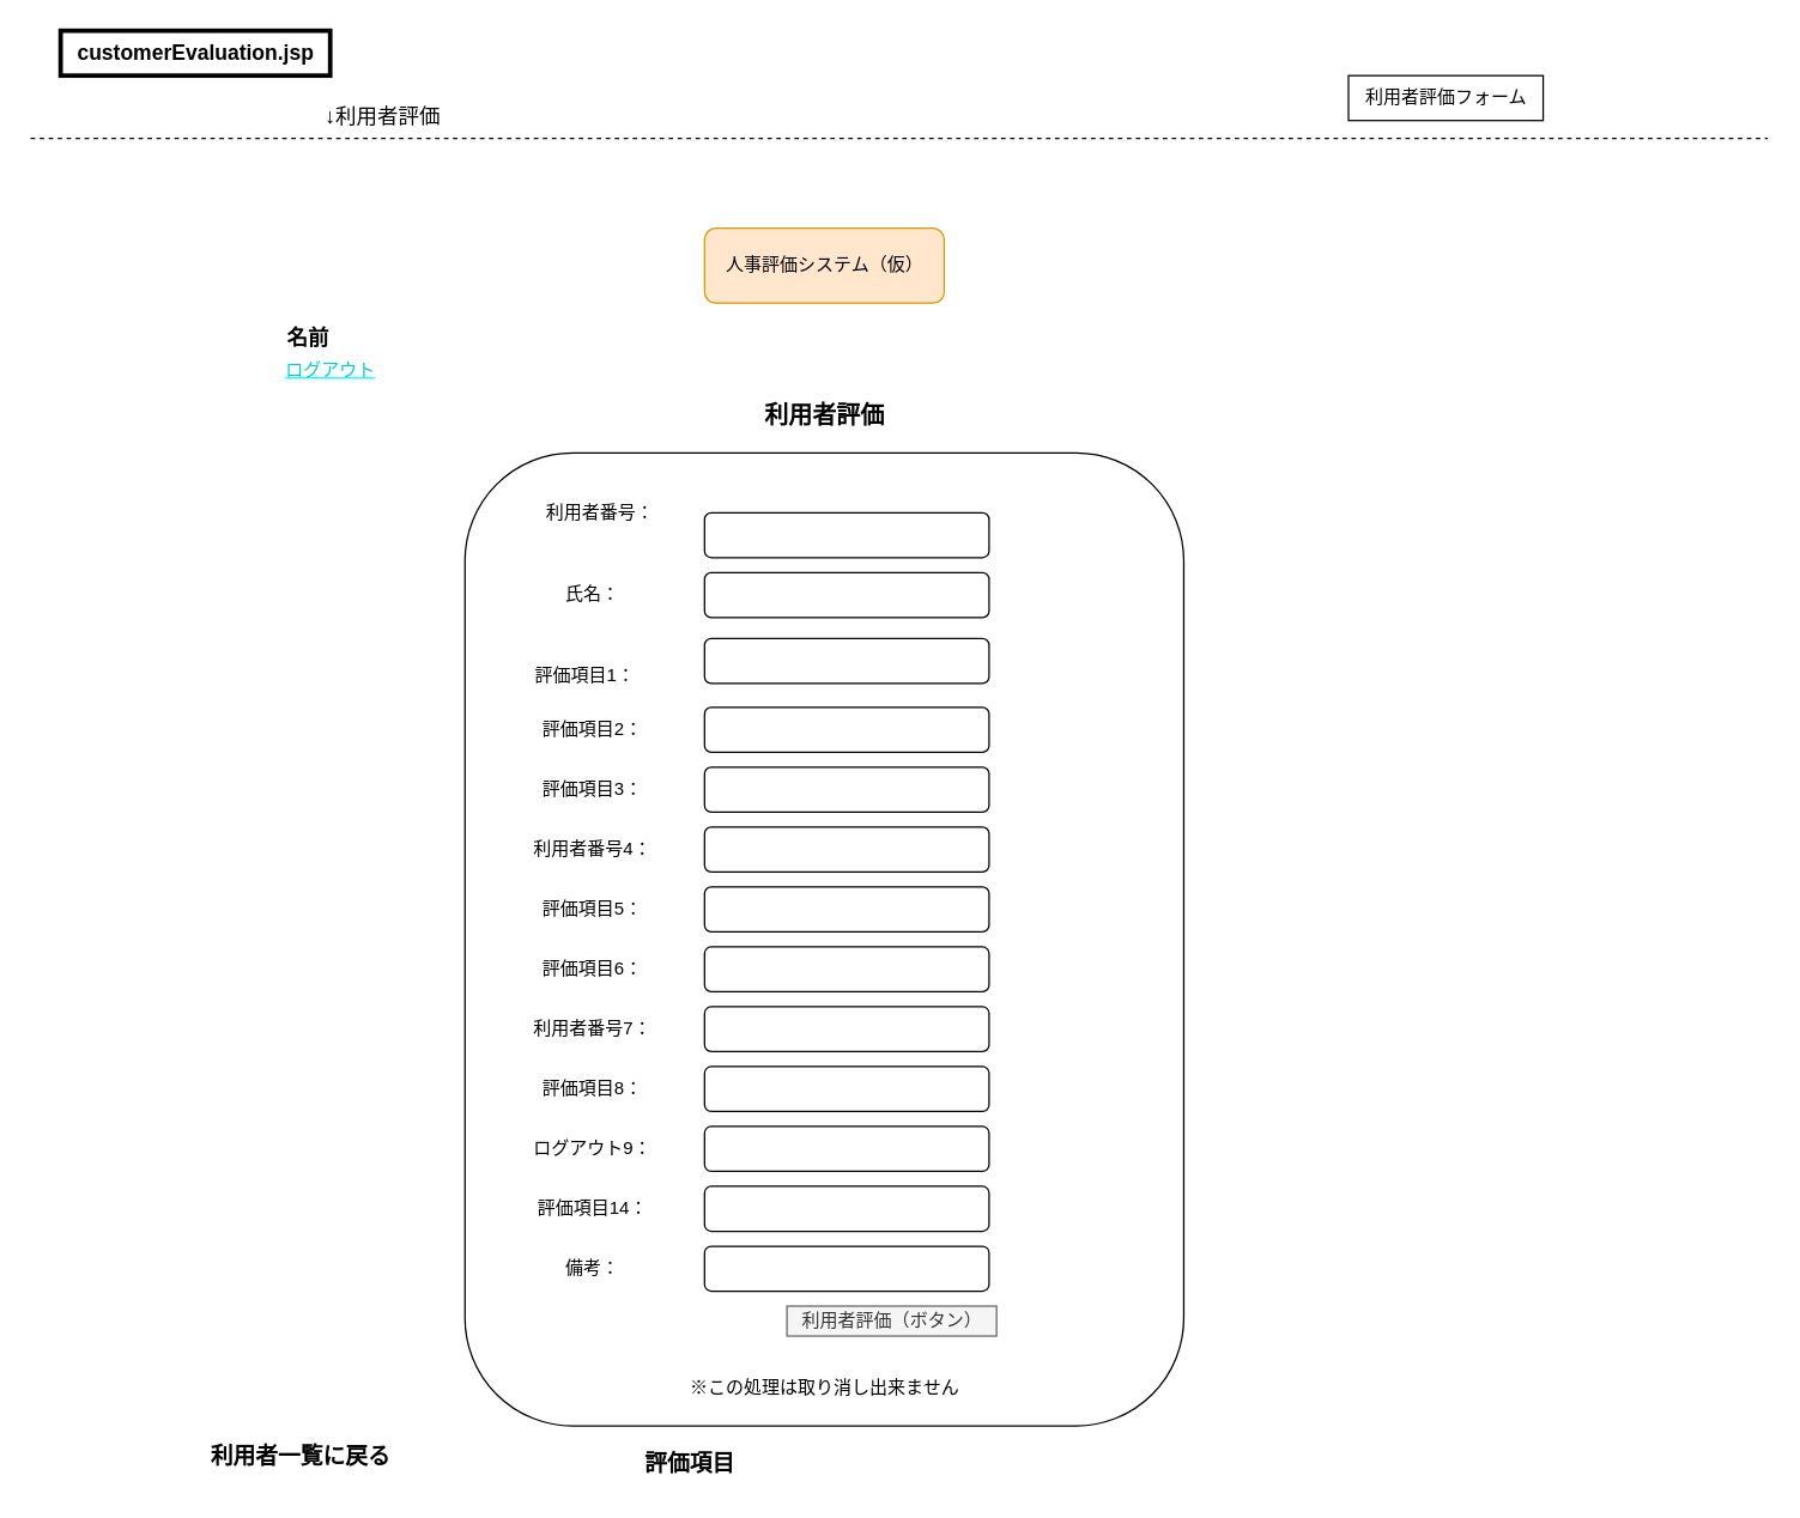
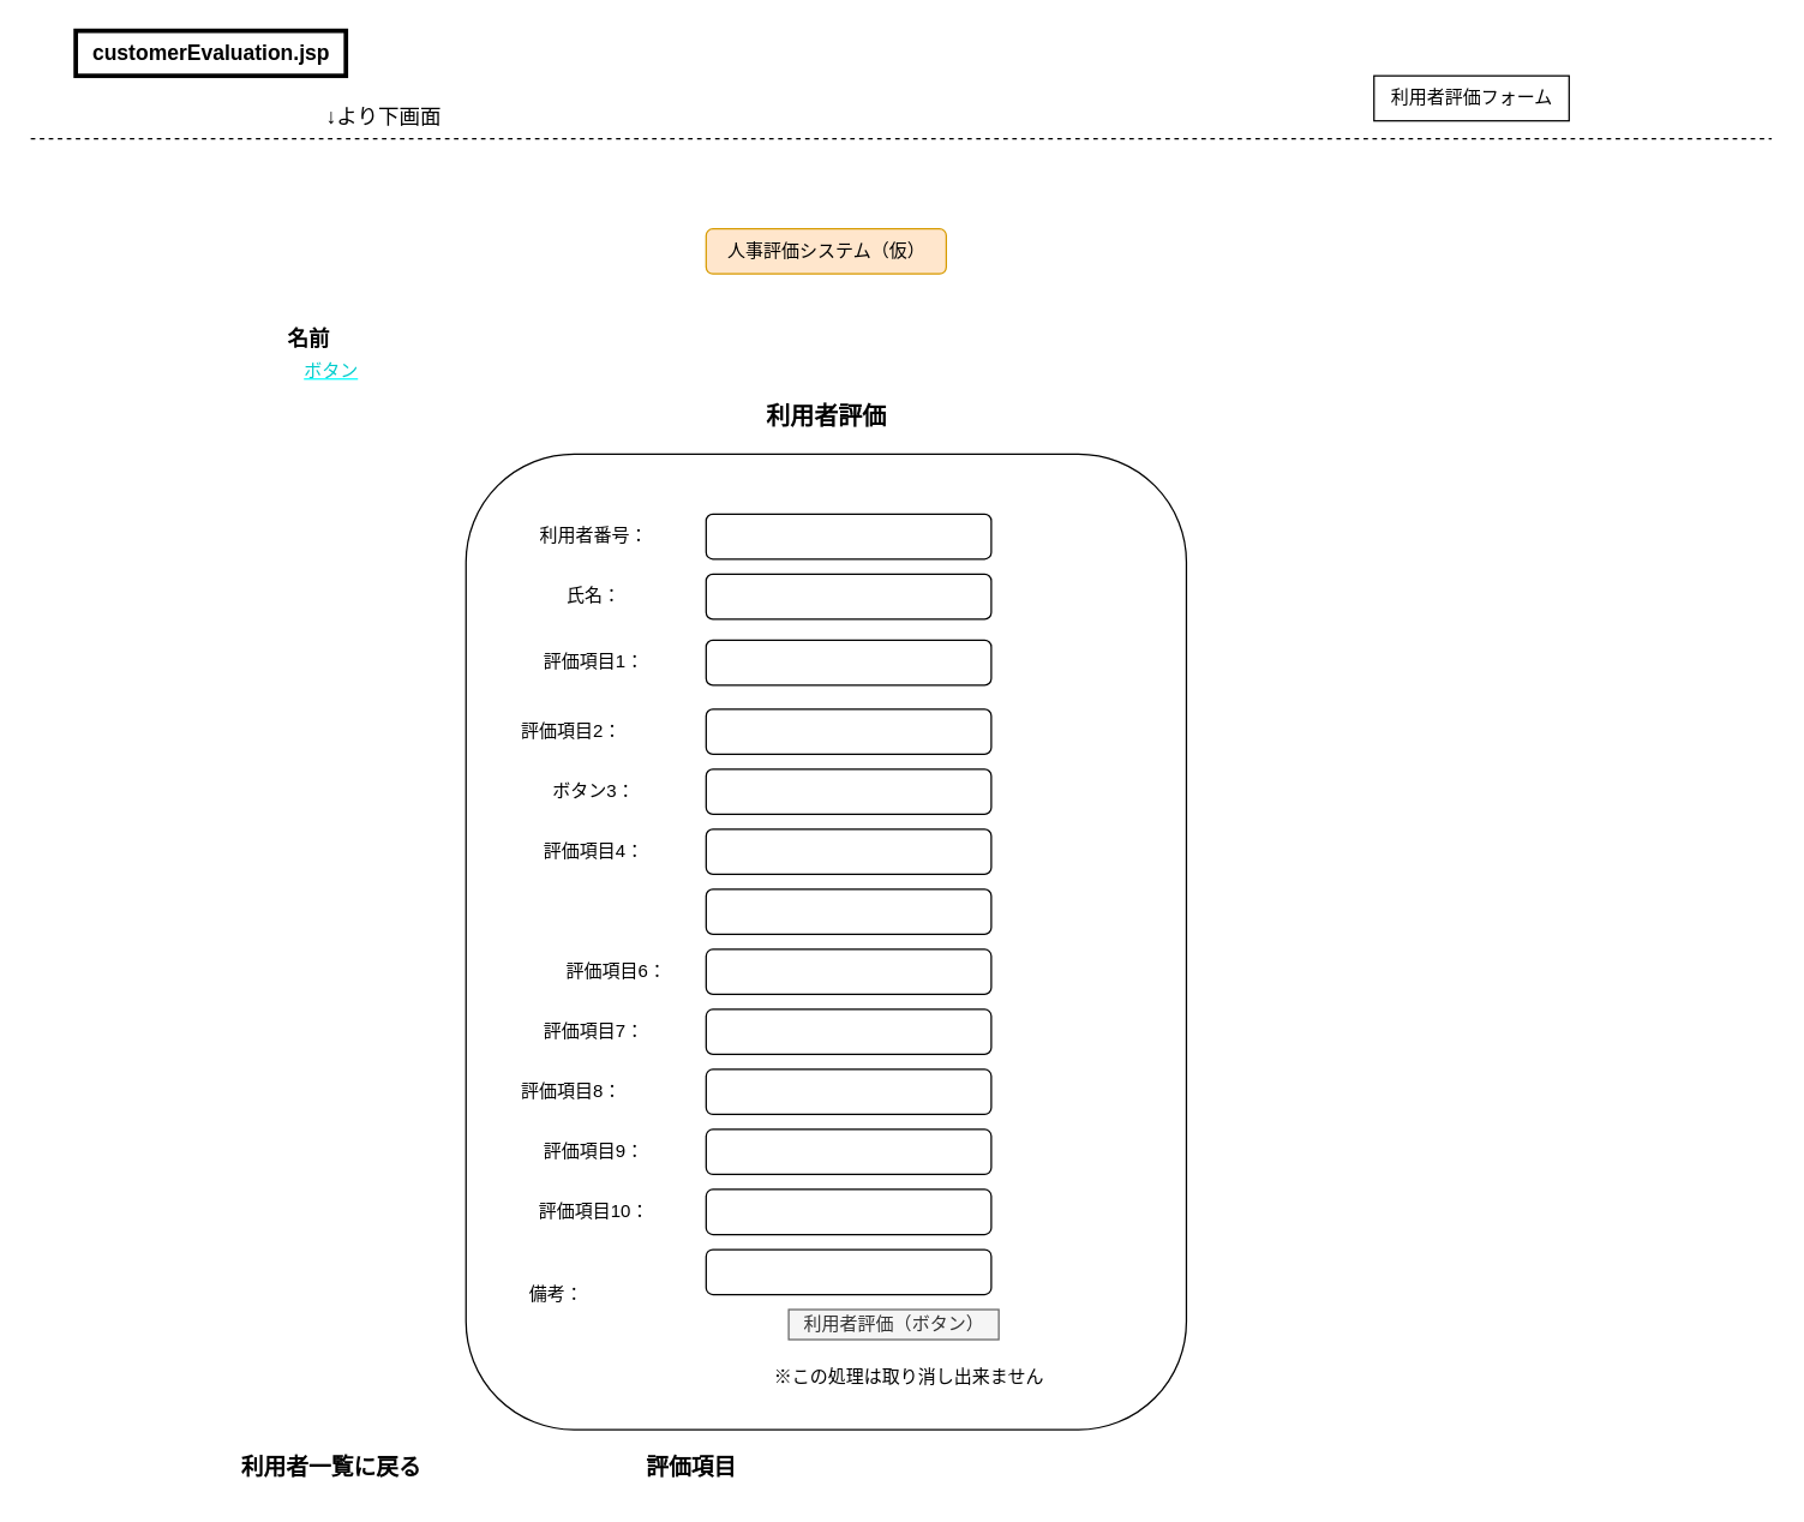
- <mxCell id="2" value="&lt;span style=&quot;font-size: 14px;&quot;&gt;&lt;b&gt;customerEvaluation.jsp&lt;/b&gt;&lt;/span&gt;" style="text;html=1;align=center;verticalAlign=middle;resizable=0;points=[];autosize=1;strokeColor=default;fillColor=none;strokeWidth=3;" parent="1" vertex="1"><mxGeometry x="40" y="20" width="180" height="30" as="geometry" /></mxCell>
+ <mxCell id="2" value="&lt;span style=&quot;font-size: 14px;&quot;&gt;&lt;b&gt;customerEvaluation.jsp&lt;/b&gt;&lt;/span&gt;" style="text;html=1;align=center;verticalAlign=middle;resizable=0;points=[];autosize=1;strokeColor=default;fillColor=none;strokeWidth=3;" parent="1" vertex="1"><mxGeometry x="50" y="20" width="180" height="30" as="geometry" /></mxCell>
- <mxCell id="7" value="利用者評価フォーム" style="text;html=1;align=center;verticalAlign=middle;resizable=0;points=[];autosize=1;strokeColor=default;fillColor=none;" parent="1" vertex="1"><mxGeometry x="900" y="50" width="130" height="30" as="geometry" /></mxCell>
+ <mxCell id="7" value="利用者評価フォーム" style="text;html=1;align=center;verticalAlign=middle;resizable=0;points=[];autosize=1;strokeColor=default;fillColor=none;" parent="1" vertex="1"><mxGeometry x="915" y="50" width="130" height="30" as="geometry" /></mxCell>
- <mxCell id="4" value="&lt;font style=&quot;font-size: 14px;&quot;&gt;↓利用者評価&lt;/font&gt;" style="text;html=1;align=center;verticalAlign=middle;resizable=0;points=[];autosize=1;strokeColor=none;fillColor=none;" parent="1" vertex="1"><mxGeometry x="205" y="62" width="100" height="30" as="geometry" /></mxCell>
+ <mxCell id="4" value="&lt;font style=&quot;font-size: 14px;&quot;&gt;↓より下画面&lt;/font&gt;" style="text;html=1;align=center;verticalAlign=middle;resizable=0;points=[];autosize=1;strokeColor=none;fillColor=none;" parent="1" vertex="1"><mxGeometry x="205" y="62" width="100" height="30" as="geometry" /></mxCell>
- <mxCell id="5" value="人事評価システム（仮）" style="text;html=1;align=center;verticalAlign=middle;resizable=0;points=[];autosize=1;strokeColor=#d79b00;fillColor=#ffe6cc;labelBackgroundColor=none;rounded=1;" parent="1" vertex="1"><mxGeometry x="470" y="152" width="160" height="50" as="geometry" /></mxCell>
+ <mxCell id="5" value="人事評価システム（仮）" style="text;html=1;align=center;verticalAlign=middle;resizable=0;points=[];autosize=1;strokeColor=#d79b00;fillColor=#ffe6cc;labelBackgroundColor=none;rounded=1;" parent="1" vertex="1"><mxGeometry x="470" y="152" width="160" height="30" as="geometry" /></mxCell>
- <mxCell id="8" value="&lt;u&gt;&lt;font style=&quot;color: rgb(0, 204, 204);&quot;&gt;ログアウト&lt;/font&gt;&lt;/u&gt;" style="text;html=1;align=center;verticalAlign=middle;resizable=0;points=[];autosize=1;fontColor=#00FFFF;" parent="1" vertex="1"><mxGeometry x="180" y="232" width="80" height="30" as="geometry" /></mxCell>
+ <mxCell id="8" value="&lt;u&gt;&lt;font style=&quot;color: rgb(0, 204, 204);&quot;&gt;ボタン&lt;/font&gt;&lt;/u&gt;" style="text;html=1;align=center;verticalAlign=middle;resizable=0;points=[];autosize=1;fontColor=#00FFFF;" parent="1" vertex="1"><mxGeometry x="180" y="232" width="80" height="30" as="geometry" /></mxCell>
- <mxCell id="13" value="利用者番号：" style="text;html=1;align=center;verticalAlign=middle;resizable=0;points=[];autosize=1;strokeColor=none;fillColor=none;" parent="1" vertex="1"><mxGeometry x="350" y="327" width="100" height="30" as="geometry" /></mxCell>
+ <mxCell id="13" value="利用者番号：" style="text;html=1;align=center;verticalAlign=middle;resizable=0;points=[];autosize=1;strokeColor=none;fillColor=none;" parent="1" vertex="1"><mxGeometry x="345" y="342" width="100" height="30" as="geometry" /></mxCell>
- <mxCell id="19" value="評価項目1：" style="text;html=1;align=center;verticalAlign=middle;resizable=0;points=[];autosize=1;strokeColor=none;fillColor=none;" parent="1" vertex="1"><mxGeometry x="345" y="436" width="90" height="30" as="geometry" /></mxCell>
+ <mxCell id="19" value="評価項目1：" style="text;html=1;align=center;verticalAlign=middle;resizable=0;points=[];autosize=1;strokeColor=none;fillColor=none;" parent="1" vertex="1"><mxGeometry x="350" y="426" width="90" height="30" as="geometry" /></mxCell>
- <mxCell id="21" value="評価項目2：" style="text;html=1;align=center;verticalAlign=middle;resizable=0;points=[];autosize=1;strokeColor=none;fillColor=none;" parent="1" vertex="1"><mxGeometry x="350" y="472" width="90" height="30" as="geometry" /></mxCell>
+ <mxCell id="21" value="評価項目2：" style="text;html=1;align=center;verticalAlign=middle;resizable=0;points=[];autosize=1;strokeColor=none;fillColor=none;" parent="1" vertex="1"><mxGeometry x="335" y="472" width="90" height="30" as="geometry" /></mxCell>
- <mxCell id="23" value="評価項目3：" style="text;html=1;align=center;verticalAlign=middle;resizable=0;points=[];autosize=1;strokeColor=none;fillColor=none;" parent="1" vertex="1"><mxGeometry x="350" y="512" width="90" height="30" as="geometry" /></mxCell>
+ <mxCell id="23" value="ボタン3：" style="text;html=1;align=center;verticalAlign=middle;resizable=0;points=[];autosize=1;strokeColor=none;fillColor=none;" parent="1" vertex="1"><mxGeometry x="350" y="512" width="90" height="30" as="geometry" /></mxCell>
- <mxCell id="25" value="利用者番号4：" style="text;html=1;align=center;verticalAlign=middle;resizable=0;points=[];autosize=1;strokeColor=none;fillColor=none;" parent="1" vertex="1"><mxGeometry x="350" y="552" width="90" height="30" as="geometry" /></mxCell>
+ <mxCell id="25" value="評価項目4：" style="text;html=1;align=center;verticalAlign=middle;resizable=0;points=[];autosize=1;strokeColor=none;fillColor=none;" parent="1" vertex="1"><mxGeometry x="350" y="552" width="90" height="30" as="geometry" /></mxCell>
- <mxCell id="27" value="評価項目5：" style="text;html=1;align=center;verticalAlign=middle;resizable=0;points=[];autosize=1;strokeColor=none;fillColor=none;" parent="1" vertex="1"><mxGeometry x="350" y="592" width="90" height="30" as="geometry" /></mxCell>
- <mxCell id="29" value="評価項目6：" style="text;html=1;align=center;verticalAlign=middle;resizable=0;points=[];autosize=1;strokeColor=none;fillColor=none;" parent="1" vertex="1"><mxGeometry x="350" y="632" width="90" height="30" as="geometry" /></mxCell>
+ <mxCell id="29" value="評価項目6：" style="text;html=1;align=center;verticalAlign=middle;resizable=0;points=[];autosize=1;strokeColor=none;fillColor=none;" parent="1" vertex="1"><mxGeometry x="365" y="632" width="90" height="30" as="geometry" /></mxCell>
- <mxCell id="31" value="利用者番号7：" style="text;html=1;align=center;verticalAlign=middle;resizable=0;points=[];autosize=1;strokeColor=none;fillColor=none;" parent="1" vertex="1"><mxGeometry x="350" y="672" width="90" height="30" as="geometry" /></mxCell>
+ <mxCell id="31" value="評価項目7：" style="text;html=1;align=center;verticalAlign=middle;resizable=0;points=[];autosize=1;strokeColor=none;fillColor=none;" parent="1" vertex="1"><mxGeometry x="350" y="672" width="90" height="30" as="geometry" /></mxCell>
- <mxCell id="33" value="評価項目8：" style="text;html=1;align=center;verticalAlign=middle;resizable=0;points=[];autosize=1;strokeColor=none;fillColor=none;" parent="1" vertex="1"><mxGeometry x="350" y="712" width="90" height="30" as="geometry" /></mxCell>
+ <mxCell id="33" value="評価項目8：" style="text;html=1;align=center;verticalAlign=middle;resizable=0;points=[];autosize=1;strokeColor=none;fillColor=none;" parent="1" vertex="1"><mxGeometry x="335" y="712" width="90" height="30" as="geometry" /></mxCell>
- <mxCell id="35" value="ログアウト9：" style="text;html=1;align=center;verticalAlign=middle;resizable=0;points=[];autosize=1;strokeColor=none;fillColor=none;" parent="1" vertex="1"><mxGeometry x="350" y="752" width="90" height="30" as="geometry" /></mxCell>
+ <mxCell id="35" value="評価項目9：" style="text;html=1;align=center;verticalAlign=middle;resizable=0;points=[];autosize=1;strokeColor=none;fillColor=none;" parent="1" vertex="1"><mxGeometry x="350" y="752" width="90" height="30" as="geometry" /></mxCell>
- <mxCell id="38" value="評価項目14：" style="text;html=1;align=center;verticalAlign=middle;resizable=0;points=[];autosize=1;strokeColor=none;fillColor=none;" parent="1" vertex="1"><mxGeometry x="345" y="792" width="100" height="30" as="geometry" /></mxCell>
+ <mxCell id="38" value="評価項目10：" style="text;html=1;align=center;verticalAlign=middle;resizable=0;points=[];autosize=1;strokeColor=none;fillColor=none;" parent="1" vertex="1"><mxGeometry x="345" y="792" width="100" height="30" as="geometry" /></mxCell>
- <mxCell id="39" value="備考：" style="text;html=1;align=center;verticalAlign=middle;resizable=0;points=[];autosize=1;strokeColor=none;fillColor=none;" parent="1" vertex="1"><mxGeometry x="365" y="832" width="60" height="30" as="geometry" /></mxCell>
+ <mxCell id="39" value="備考：" style="text;html=1;align=center;verticalAlign=middle;resizable=0;points=[];autosize=1;strokeColor=none;fillColor=none;" parent="1" vertex="1"><mxGeometry x="340" y="847" width="60" height="30" as="geometry" /></mxCell>
- <mxCell id="18" value="※この処理は取り消し出来ません" style="text;html=1;align=center;verticalAlign=middle;resizable=0;points=[];autosize=1;strokeColor=none;fillColor=none;" parent="1" vertex="1"><mxGeometry x="450" y="912" width="200" height="30" as="geometry" /></mxCell>
+ <mxCell id="18" value="※この処理は取り消し出来ません" style="text;html=1;align=center;verticalAlign=middle;resizable=0;points=[];autosize=1;strokeColor=none;fillColor=none;" parent="1" vertex="1"><mxGeometry x="505" y="902" width="200" height="30" as="geometry" /></mxCell>
- <mxCell id="9" value="&lt;font style=&quot;font-size: 15px;&quot;&gt;&lt;b&gt;利用者一覧に戻る&lt;/b&gt;&lt;/font&gt;" style="text;html=1;align=center;verticalAlign=middle;resizable=0;points=[];autosize=1;strokeColor=none;fillColor=none;" parent="1" vertex="1"><mxGeometry x="130" y="957" width="140" height="30" as="geometry" /></mxCell>
+ <mxCell id="9" value="&lt;font style=&quot;font-size: 15px;&quot;&gt;&lt;b&gt;利用者一覧に戻る&lt;/b&gt;&lt;/font&gt;" style="text;html=1;align=center;verticalAlign=middle;resizable=0;points=[];autosize=1;strokeColor=none;fillColor=none;" parent="1" vertex="1"><mxGeometry x="150" y="962" width="140" height="30" as="geometry" /></mxCell>
